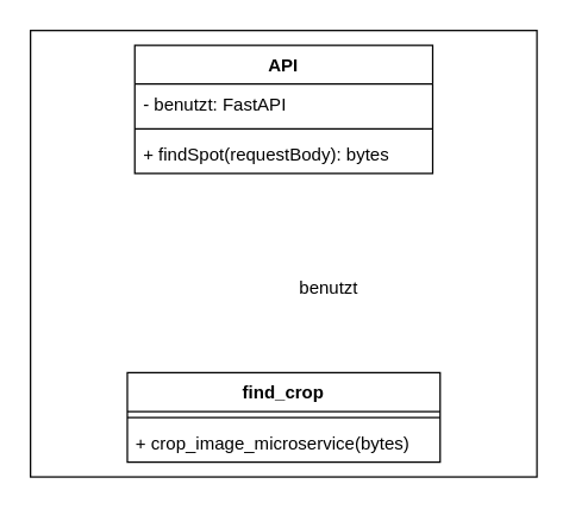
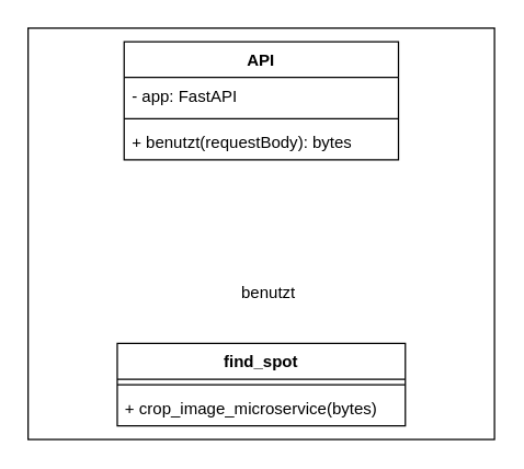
- <mxCell id="4" value="- benutzt: FastAPI" style="text;strokeColor=none;fillColor=none;align=left;verticalAlign=top;spacingLeft=4;spacingRight=4;overflow=hidden;rotatable=0;points=[[0,0.5],[1,0.5]];portConstraint=eastwest;whiteSpace=wrap;html=1;" parent="3" vertex="1"><mxGeometry y="26" width="200" height="26" as="geometry" /></mxCell>
+ <mxCell id="4" value="- app: FastAPI" style="text;strokeColor=none;fillColor=none;align=left;verticalAlign=top;spacingLeft=4;spacingRight=4;overflow=hidden;rotatable=0;points=[[0,0.5],[1,0.5]];portConstraint=eastwest;whiteSpace=wrap;html=1;" parent="3" vertex="1"><mxGeometry y="26" width="200" height="26" as="geometry" /></mxCell>
- <mxCell id="6" value="+ findSpot(requestBody): bytes" style="text;strokeColor=none;fillColor=none;align=left;verticalAlign=top;spacingLeft=4;spacingRight=4;overflow=hidden;rotatable=0;points=[[0,0.5],[1,0.5]];portConstraint=eastwest;whiteSpace=wrap;html=1;" parent="3" vertex="1"><mxGeometry y="60" width="200" height="26" as="geometry" /></mxCell>
+ <mxCell id="6" value="+ benutzt(requestBody): bytes" style="text;strokeColor=none;fillColor=none;align=left;verticalAlign=top;spacingLeft=4;spacingRight=4;overflow=hidden;rotatable=0;points=[[0,0.5],[1,0.5]];portConstraint=eastwest;whiteSpace=wrap;html=1;" parent="3" vertex="1"><mxGeometry y="60" width="200" height="26" as="geometry" /></mxCell>
- <mxCell id="10" value="benutzt" style="text;html=1;align=center;verticalAlign=middle;resizable=0;points=[];autosize=1;strokeColor=none;fillColor=none;" parent="1" vertex="1"><mxGeometry x="190" y="178" width="60" height="30" as="geometry" /></mxCell>
+ <mxCell id="10" value="benutzt" style="text;html=1;align=center;verticalAlign=middle;resizable=0;points=[];autosize=1;strokeColor=none;fillColor=none;" parent="1" vertex="1"><mxGeometry x="165" y="198" width="60" height="30" as="geometry" /></mxCell>
- <mxCell id="7" value="find_crop" style="swimlane;fontStyle=1;align=center;verticalAlign=top;childLayout=stackLayout;horizontal=1;startSize=26;horizontalStack=0;resizeParent=1;resizeParentMax=0;resizeLast=0;collapsible=1;marginBottom=0;whiteSpace=wrap;html=1;" parent="1" vertex="1"><mxGeometry x="85" y="250" width="210" height="60" as="geometry" /></mxCell>
+ <mxCell id="7" value="find_spot" style="swimlane;fontStyle=1;align=center;verticalAlign=top;childLayout=stackLayout;horizontal=1;startSize=26;horizontalStack=0;resizeParent=1;resizeParentMax=0;resizeLast=0;collapsible=1;marginBottom=0;whiteSpace=wrap;html=1;" parent="1" vertex="1"><mxGeometry x="85" y="250" width="210" height="60" as="geometry" /></mxCell>
